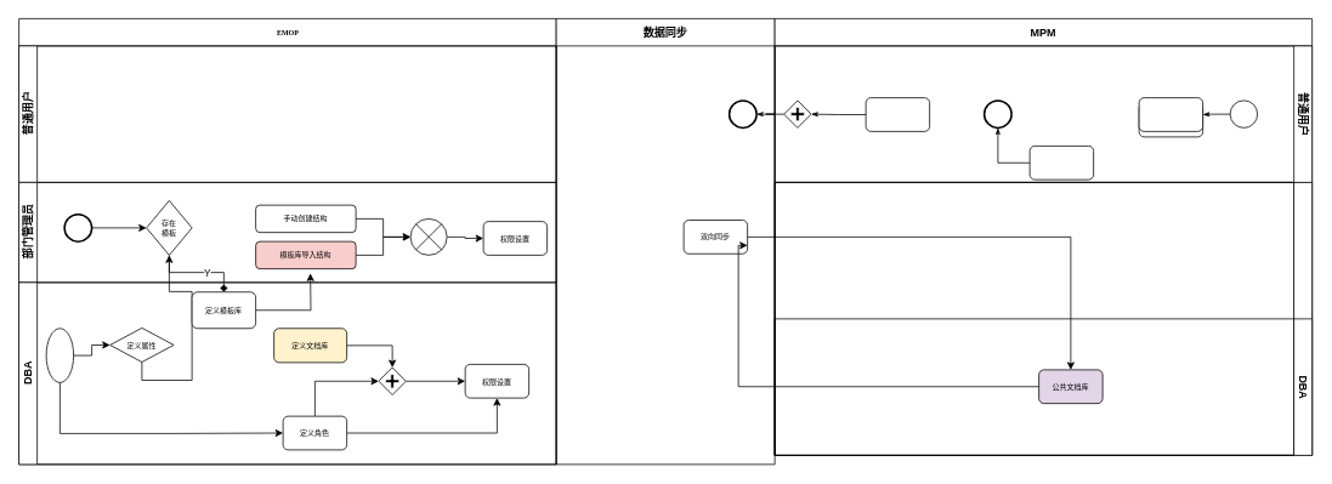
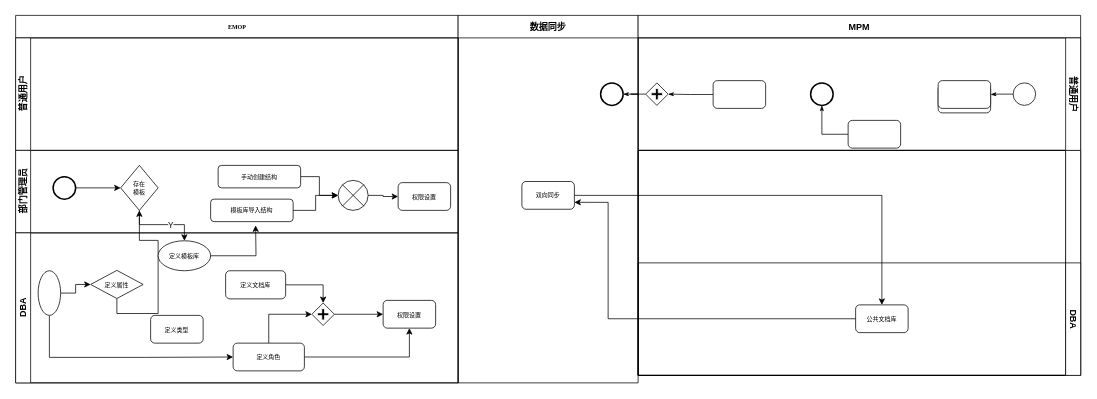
- <mxCell id="11" value="手动创建结构" style="rounded=1;whiteSpace=wrap;html=1;shadow=0;labelBackgroundColor=none;strokeWidth=1;fontFamily=Verdana;fontSize=8;align=center;" vertex="1" parent="4"><mxGeometry x="260" y="25" width="110" height="30" as="geometry" /></mxCell>
+ <mxCell id="11" value="手动创建结构" style="rounded=1;whiteSpace=wrap;html=1;shadow=0;labelBackgroundColor=none;strokeWidth=1;fontFamily=Verdana;fontSize=8;align=center;" vertex="1" parent="4"><mxGeometry x="270" y="20" width="110" height="30" as="geometry" /></mxCell>
- <mxCell id="34" value="双向同步" style="rounded=1;whiteSpace=wrap;html=1;shadow=0;labelBackgroundColor=none;strokeWidth=1;fontFamily=Verdana;fontSize=8;align=center;" parent="33" vertex="1"><mxGeometry x="140" y="221.5" width="70" height="37" as="geometry" /></mxCell>
+ <mxCell id="34" value="双向同步" style="rounded=1;whiteSpace=wrap;html=1;shadow=0;labelBackgroundColor=none;strokeWidth=1;fontFamily=Verdana;fontSize=8;align=center;" parent="33" vertex="1"><mxGeometry x="85" y="221.5" width="70" height="37" as="geometry" /></mxCell>
- <mxCell id="8" value="模板库导入结构" style="rounded=1;whiteSpace=wrap;html=1;shadow=0;labelBackgroundColor=none;strokeWidth=1;fontFamily=Verdana;fontSize=8;align=center;fillColor=#f8cecc;" parent="4" vertex="1"><mxGeometry x="260" y="65" width="110" height="30" as="geometry" /></mxCell>
+ <mxCell id="8" value="模板库导入结构" style="rounded=1;whiteSpace=wrap;html=1;shadow=0;labelBackgroundColor=none;strokeWidth=1;fontFamily=Verdana;fontSize=8;align=center;" parent="4" vertex="1"><mxGeometry x="260" y="65" width="110" height="30" as="geometry" /></mxCell>
- <mxCell id="31" style="edgeStyle=orthogonalEdgeStyle;rounded=0;orthogonalLoop=1;jettySize=auto;html=1;entryX=0.5;entryY=0;entryDx=0;entryDy=0;endArrow=diamond;" edge="1" parent="2" source="9" target="28"><mxGeometry relative="1" as="geometry"><Array as="points"><mxPoint x="165" y="279" /><mxPoint x="225" y="279" /></Array></mxGeometry></mxCell>
+ <mxCell id="31" style="edgeStyle=orthogonalEdgeStyle;rounded=0;orthogonalLoop=1;jettySize=auto;html=1;entryX=0.5;entryY=0;entryDx=0;entryDy=0;" edge="1" parent="2" source="9" target="28"><mxGeometry relative="1" as="geometry"><Array as="points"><mxPoint x="165" y="279" /><mxPoint x="225" y="279" /></Array></mxGeometry></mxCell>
- <mxCell id="28" value="定义模板库" style="whiteSpace=wrap;html=1;rounded=1;shadow=0;fontFamily=Verdana;fontSize=8;strokeWidth=1;" vertex="1" parent="15"><mxGeometry x="190" y="10.5" width="70" height="40" as="geometry" /></mxCell>
+ <mxCell id="28" value="定义模板库" style="ellipse;whiteSpace=wrap;html=1;shadow=0;fontFamily=Verdana;fontSize=8;strokeWidth=1;" vertex="1" parent="15"><mxGeometry x="190" y="10.5" width="70" height="40" as="geometry" /></mxCell>
- <mxCell id="26" value="定义文档库" style="rounded=1;whiteSpace=wrap;html=1;shadow=0;labelBackgroundColor=none;strokeWidth=1;fontFamily=Verdana;fontSize=8;align=center;rotation=0;fillColor=#fff2cc;" vertex="1" parent="15"><mxGeometry x="280" y="50.5" width="80" height="37.5" as="geometry" /></mxCell>
+ <mxCell id="26" value="定义文档库" style="rounded=1;whiteSpace=wrap;html=1;shadow=0;labelBackgroundColor=none;strokeWidth=1;fontFamily=Verdana;fontSize=8;align=center;rotation=0;" vertex="1" parent="15"><mxGeometry x="280" y="50.5" width="80" height="37.5" as="geometry" /></mxCell>
- <mxCell id="40" value="公共文档库" style="rounded=1;whiteSpace=wrap;html=1;shadow=0;labelBackgroundColor=none;strokeWidth=1;fontFamily=Verdana;fontSize=8;align=center;rotation=0;fillColor=#e1d5e7;" vertex="1" parent="39"><mxGeometry x="290" y="56" width="70" height="37" as="geometry" /></mxCell>
+ <mxCell id="40" value="公共文档库" style="rounded=1;whiteSpace=wrap;html=1;shadow=0;labelBackgroundColor=none;strokeWidth=1;fontFamily=Verdana;fontSize=8;align=center;rotation=0;" vertex="1" parent="39"><mxGeometry x="290" y="56" width="70" height="37" as="geometry" /></mxCell>
+ <mxCell id="24" value="定义类型" style="rounded=1;whiteSpace=wrap;html=1;shadow=0;labelBackgroundColor=none;strokeWidth=1;fontFamily=Verdana;fontSize=8;align=center;" parent="15" vertex="1"><mxGeometry x="180" y="110.0" width="70" height="37" as="geometry" /></mxCell>
- <mxCell id="18" value="定义角色" style="rounded=1;whiteSpace=wrap;html=1;shadow=0;labelBackgroundColor=none;strokeWidth=1;fontFamily=Verdana;fontSize=8;align=center;" parent="15" vertex="1"><mxGeometry x="290" y="147" width="70" height="37" as="geometry" /></mxCell>
+ <mxCell id="18" value="定义角色" style="rounded=1;whiteSpace=wrap;html=1;shadow=0;labelBackgroundColor=none;strokeWidth=1;fontFamily=Verdana;fontSize=8;align=center;" parent="15" vertex="1"><mxGeometry x="290" y="147" width="95" height="37" as="geometry" /></mxCell>
